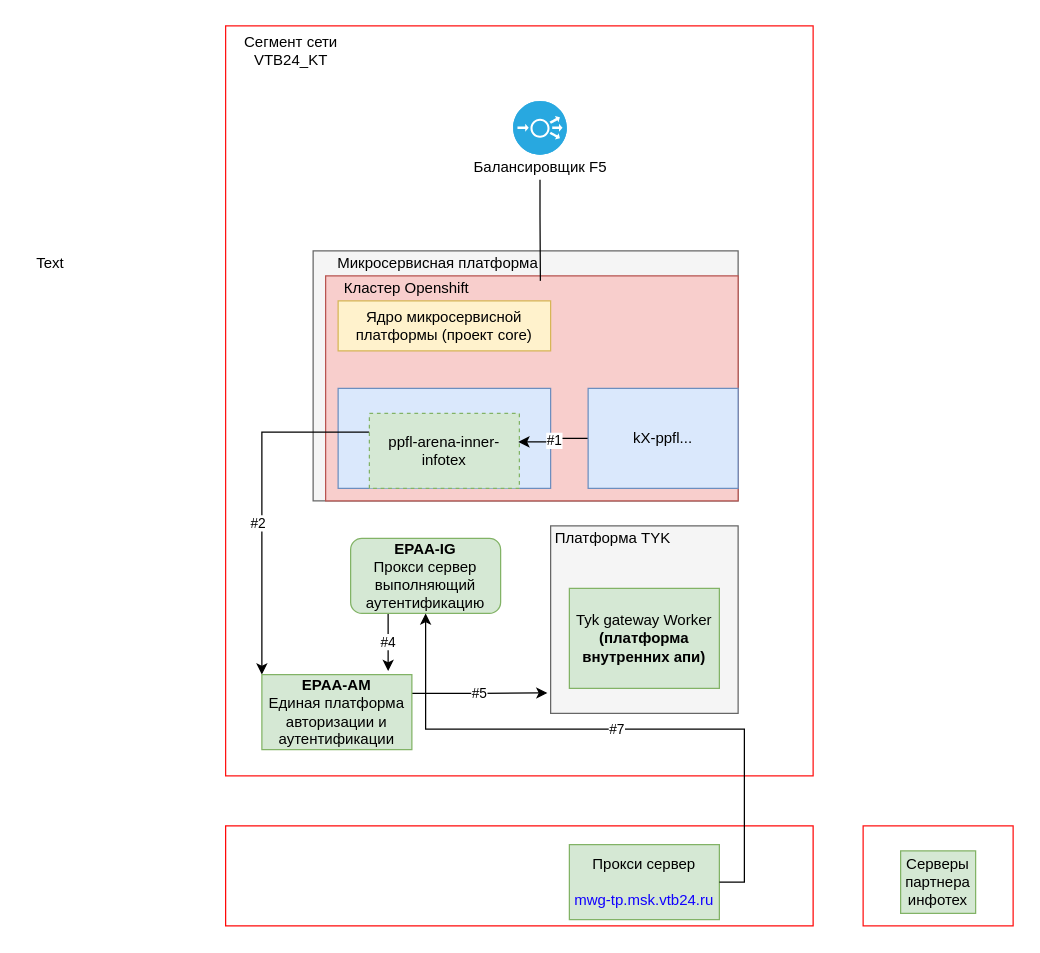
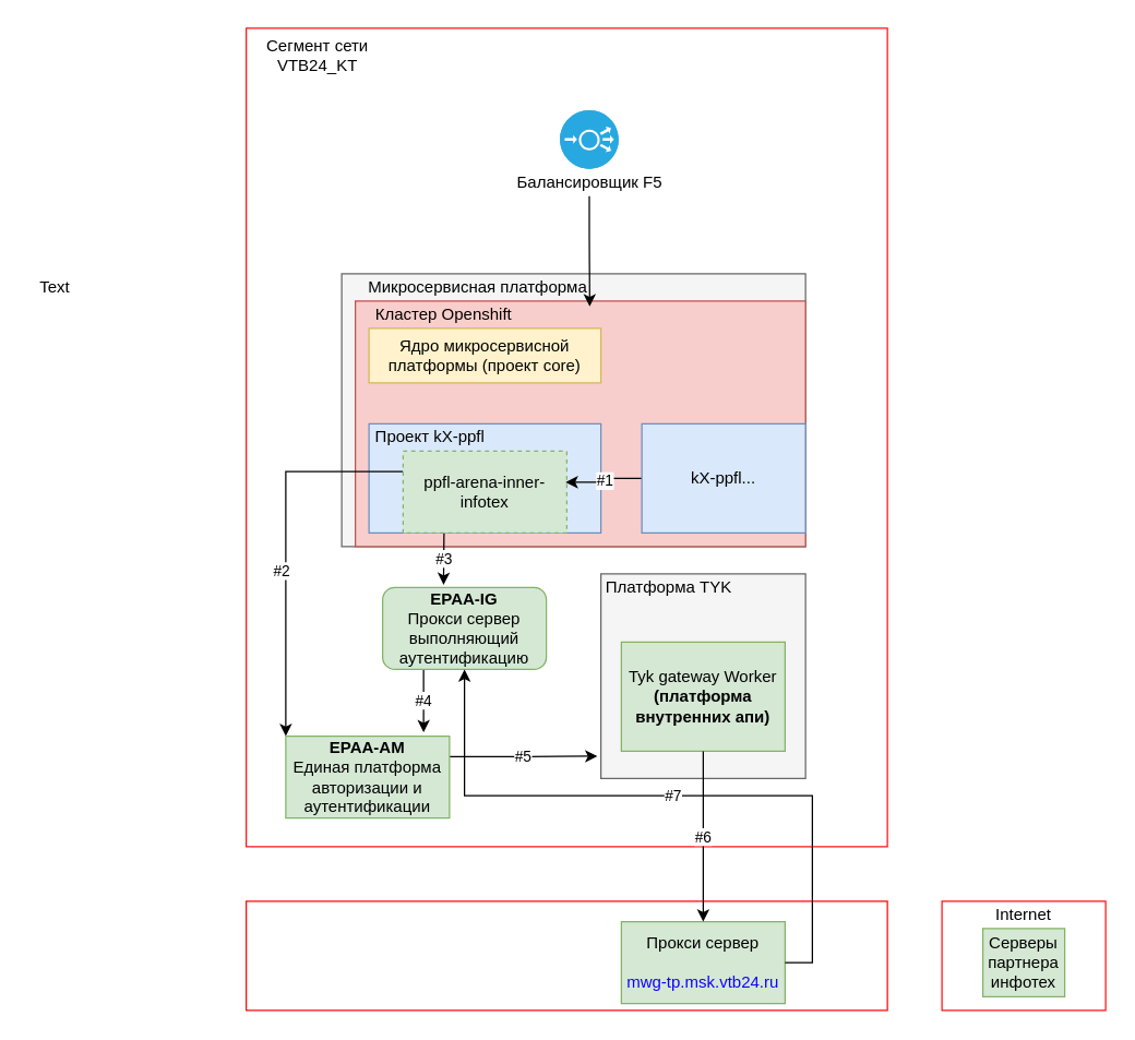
- <mxCell id="26" style="edgeStyle=orthogonalEdgeStyle;rounded=0;orthogonalLoop=1;jettySize=auto;html=1;exitX=0.5;exitY=1;exitDx=0;exitDy=0;entryX=0.909;entryY=1.2;entryDx=0;entryDy=0;entryPerimeter=0;endArrow=none;" edge="1" parent="1" source="25" target="5"><mxGeometry relative="1" as="geometry" /></mxCell>
+ <mxCell id="26" style="edgeStyle=orthogonalEdgeStyle;rounded=0;orthogonalLoop=1;jettySize=auto;html=1;exitX=0.5;exitY=1;exitDx=0;exitDy=0;entryX=0.909;entryY=1.2;entryDx=0;entryDy=0;entryPerimeter=0;" edge="1" parent="1" source="25" target="5"><mxGeometry relative="1" as="geometry" /></mxCell>
+ <mxCell id="9" value="Проект kX-ppfl" style="text;html=1;strokeColor=none;fillColor=none;align=center;verticalAlign=middle;whiteSpace=wrap;rounded=0;" vertex="1" parent="1"><mxGeometry x="270" y="310" width="90" height="20" as="geometry" /></mxCell>
+ <mxCell id="12" value="#3" style="edgeStyle=orthogonalEdgeStyle;rounded=0;orthogonalLoop=1;jettySize=auto;html=1;exitX=0.25;exitY=1;exitDx=0;exitDy=0;entryX=0.372;entryY=-0.033;entryDx=0;entryDy=0;entryPerimeter=0;" edge="1" parent="1" source="13" target="17"><mxGeometry relative="1" as="geometry" /></mxCell>
+ <mxCell id="35" value="#6" style="edgeStyle=orthogonalEdgeStyle;rounded=0;orthogonalLoop=1;jettySize=auto;html=1;exitX=0.5;exitY=1;exitDx=0;exitDy=0;entryX=0.5;entryY=0;entryDx=0;entryDy=0;" edge="1" parent="1" source="22" target="29"><mxGeometry relative="1" as="geometry" /></mxCell>
+ <mxCell id="31" value="Internet" style="text;html=1;strokeColor=none;fillColor=none;align=center;verticalAlign=middle;whiteSpace=wrap;rounded=0;" vertex="1" parent="1"><mxGeometry x="730" y="660" width="40" height="20" as="geometry" /></mxCell>
